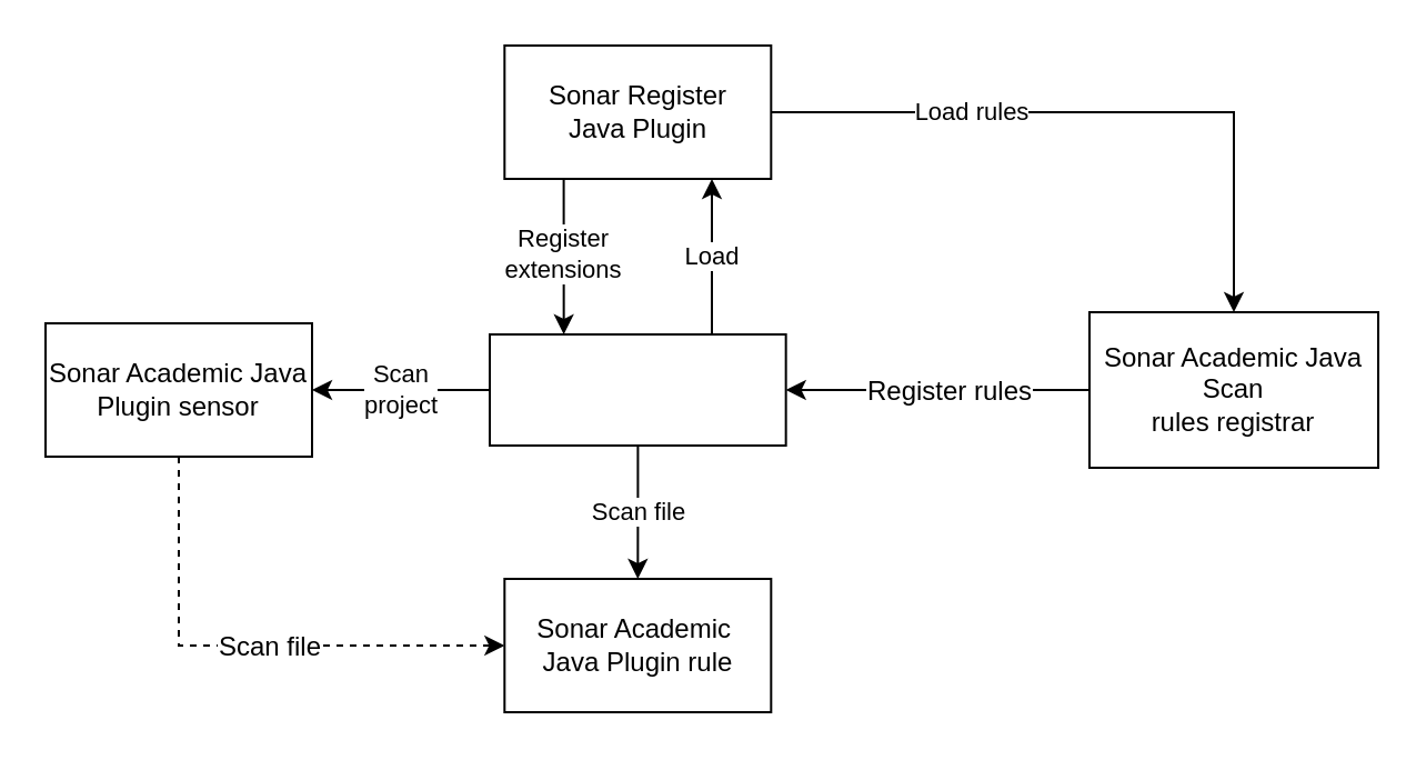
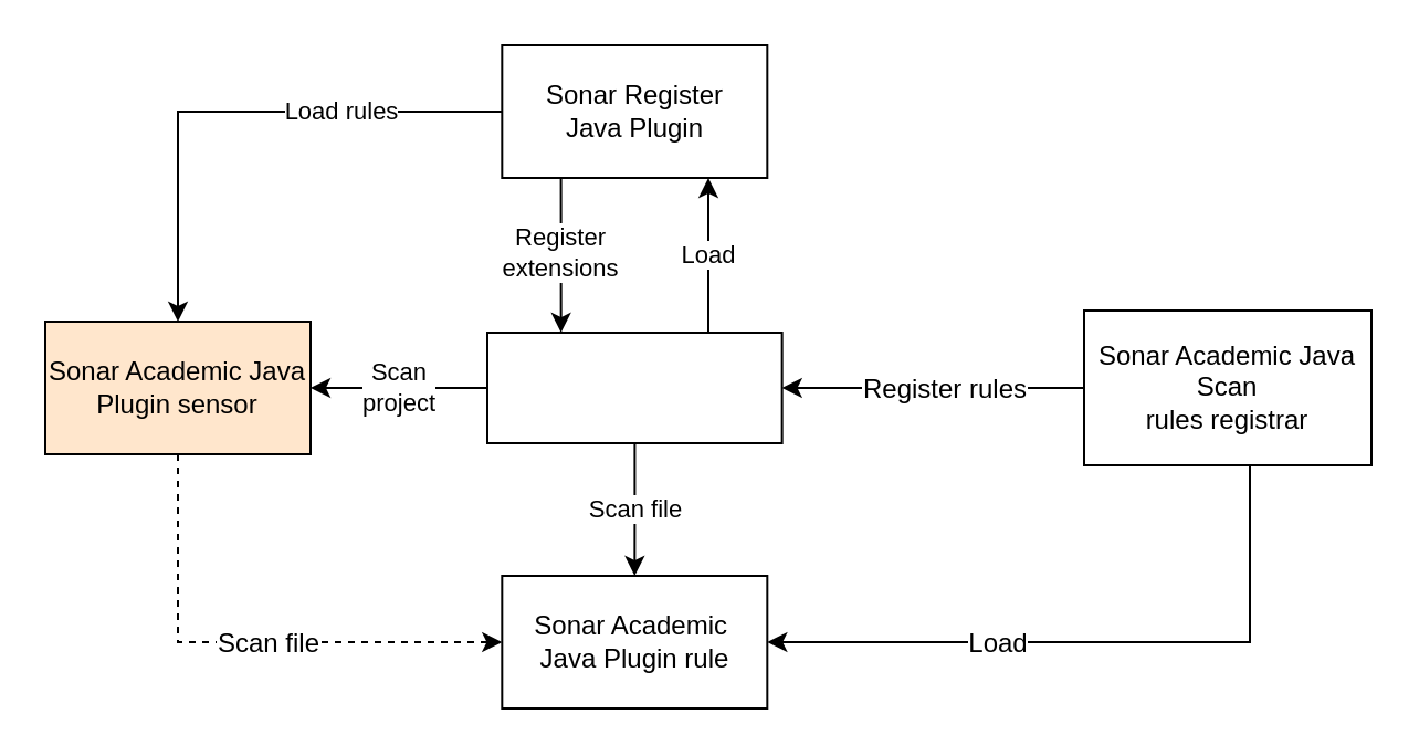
- <mxCell id="6" value="Load rules" style="edgeStyle=orthogonalEdgeStyle;rounded=0;orthogonalLoop=1;jettySize=auto;html=1;" edge="1" parent="1" source="8" target="13"><mxGeometry x="-0.395" relative="1" as="geometry"><mxPoint as="offset" /></mxGeometry></mxCell>
+ <mxCell id="6" value="Load rules" style="edgeStyle=orthogonalEdgeStyle;rounded=0;orthogonalLoop=1;jettySize=auto;html=1;" edge="1" parent="1" source="8" target="17"><mxGeometry x="-0.395" relative="1" as="geometry"><mxPoint as="offset" /></mxGeometry></mxCell>
- <mxCell id="17" value="Sonar Academic Java Plugin sensor" style="rounded=0;whiteSpace=wrap;html=1;" vertex="1" parent="1"><mxGeometry x="20" y="145" width="120" height="60" as="geometry" /></mxCell>
+ <mxCell id="17" value="Sonar Academic Java Plugin sensor" style="rounded=0;whiteSpace=wrap;html=1;fillColor=#ffe6cc;" vertex="1" parent="1"><mxGeometry x="20" y="145" width="120" height="60" as="geometry" /></mxCell>
+ <mxCell id="9" style="edgeStyle=orthogonalEdgeStyle;rounded=0;orthogonalLoop=1;jettySize=auto;html=1;entryX=1;entryY=0.5;entryDx=0;entryDy=0;" edge="1" parent="1" source="13" target="14"><mxGeometry relative="1" as="geometry"><Array as="points"><mxPoint x="565" y="290" /></Array></mxGeometry></mxCell>
+ <mxCell id="10" value="Load" style="text;html=1;align=center;verticalAlign=middle;resizable=0;points=[];labelBackgroundColor=#ffffff;" vertex="1" connectable="0" parent="9"><mxGeometry x="-0.267" y="-31" relative="1" as="geometry"><mxPoint x="-86" y="31" as="offset" /></mxGeometry></mxCell>
